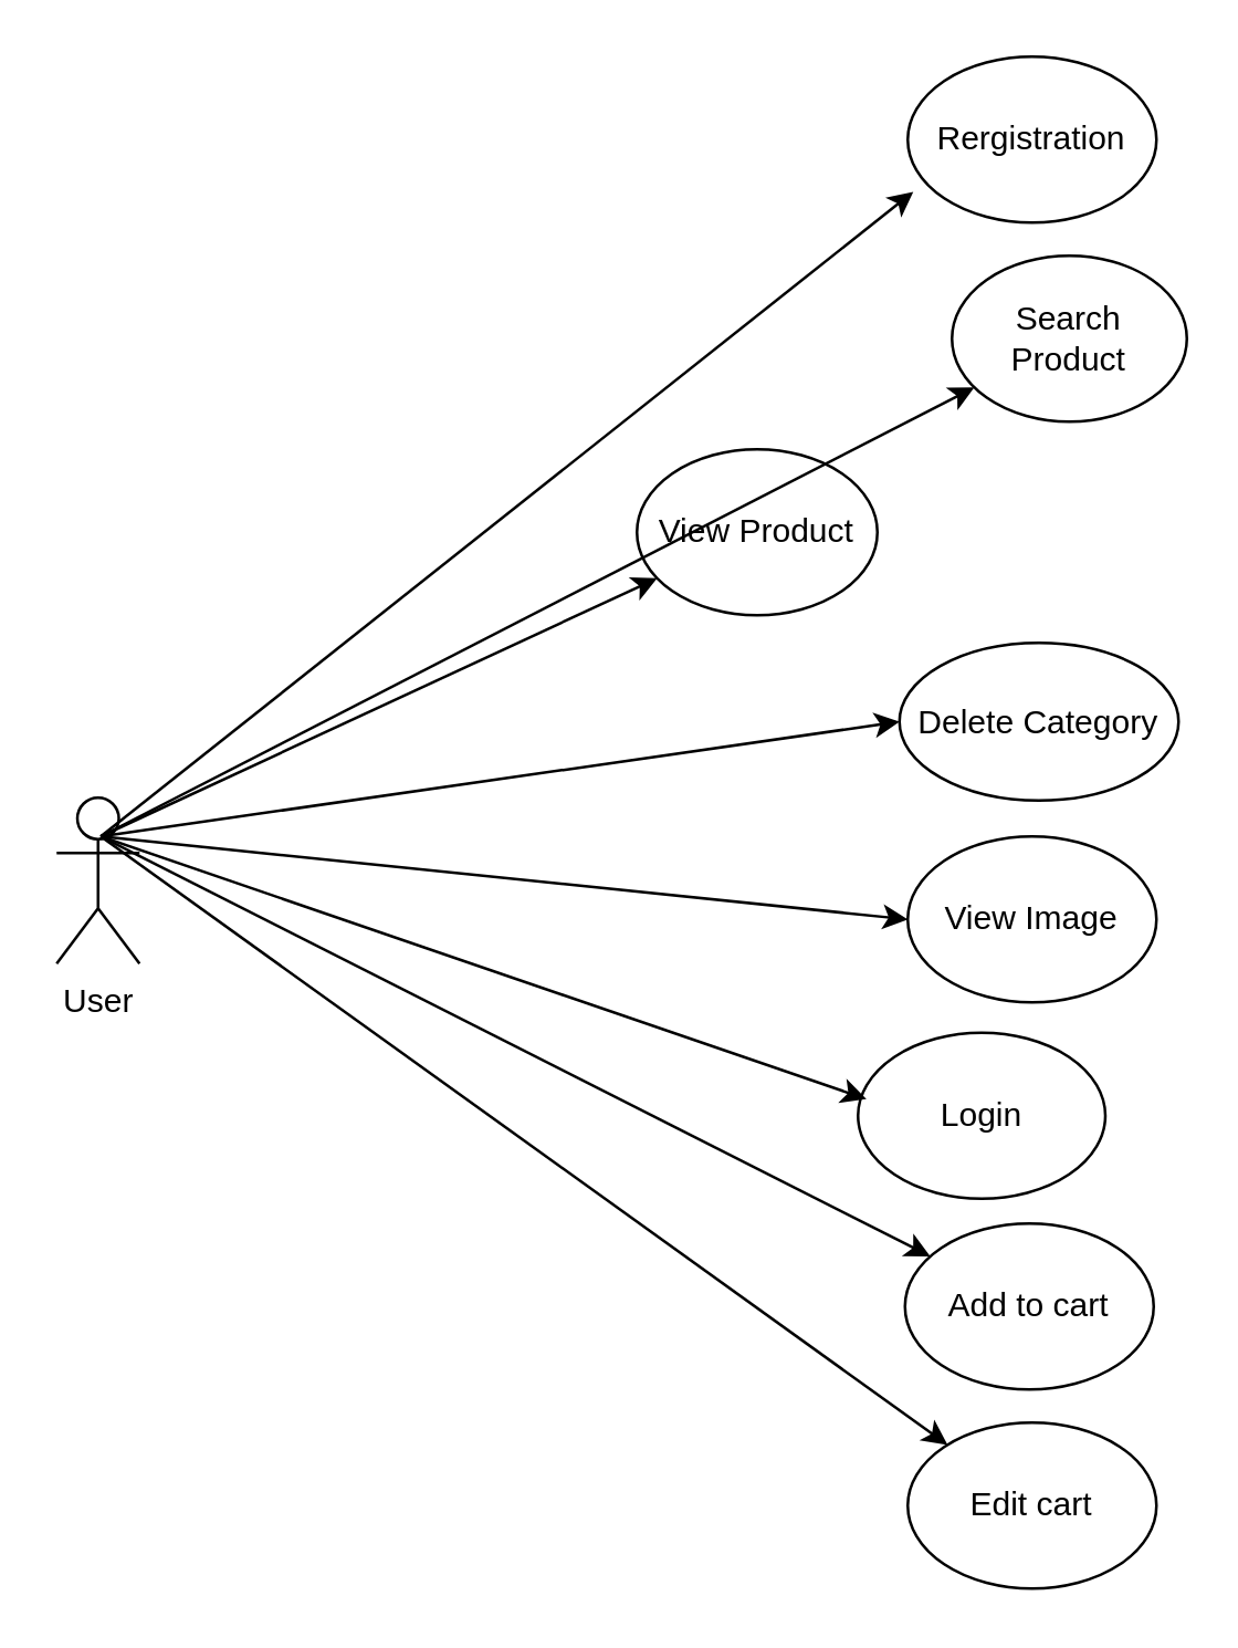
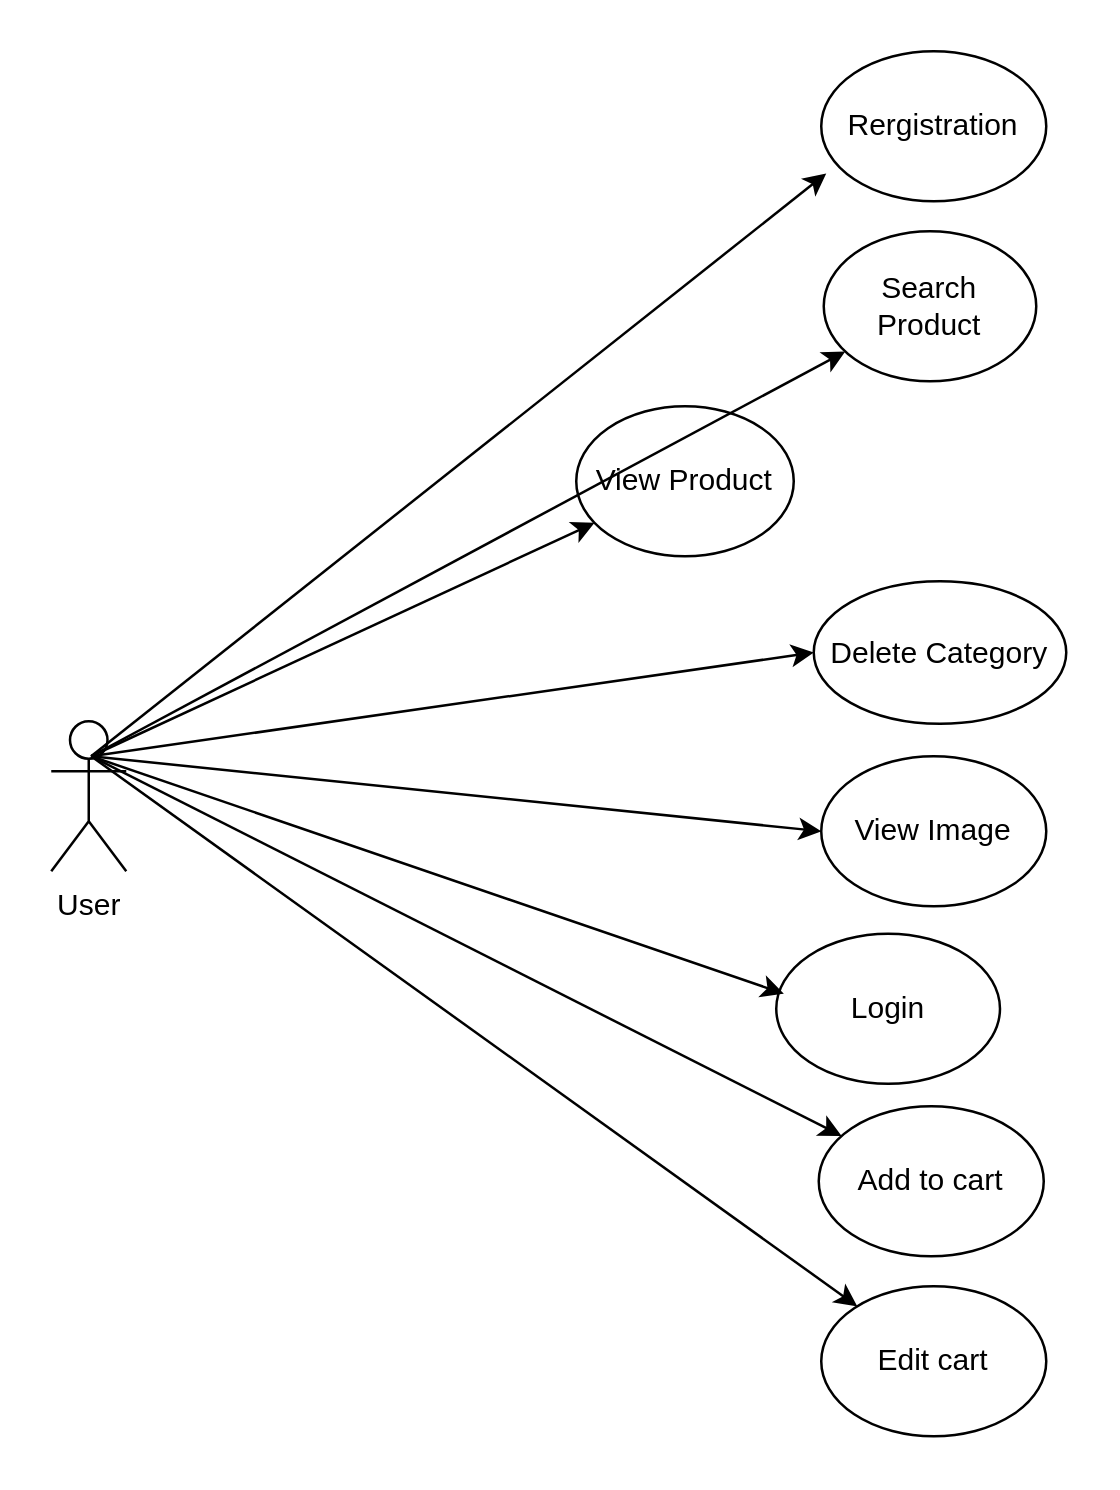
- <mxCell id="3" value="&lt;span style=&quot;white-space: normal&quot;&gt;Search&lt;br&gt;Product&lt;br&gt;&lt;/span&gt;" style="ellipse;whiteSpace=wrap;html=1;" vertex="1" parent="1"><mxGeometry x="344" y="92" width="85" height="60" as="geometry" /></mxCell>
+ <mxCell id="3" value="&lt;span style=&quot;white-space: normal&quot;&gt;Search&lt;br&gt;Product&lt;br&gt;&lt;/span&gt;" style="ellipse;whiteSpace=wrap;html=1;" vertex="1" parent="1"><mxGeometry x="329" y="92" width="85" height="60" as="geometry" /></mxCell>
